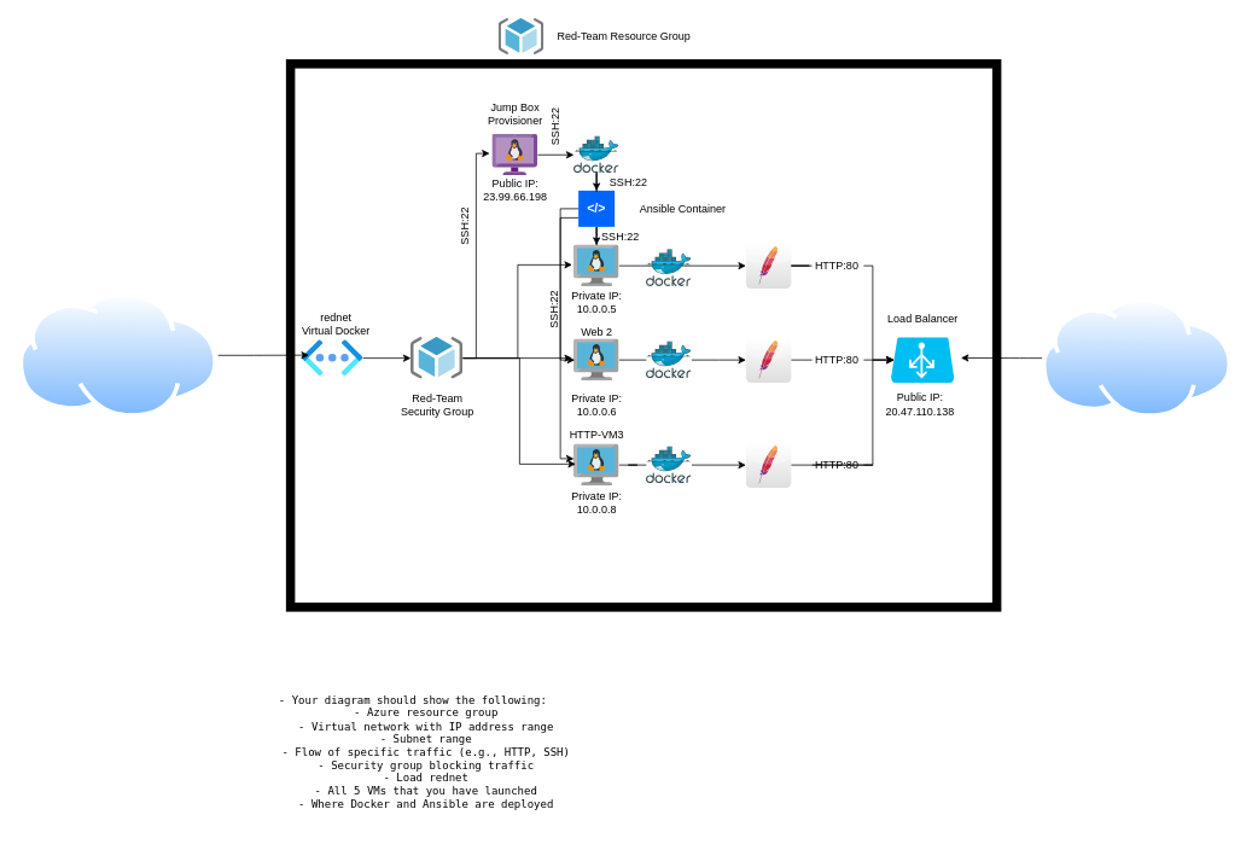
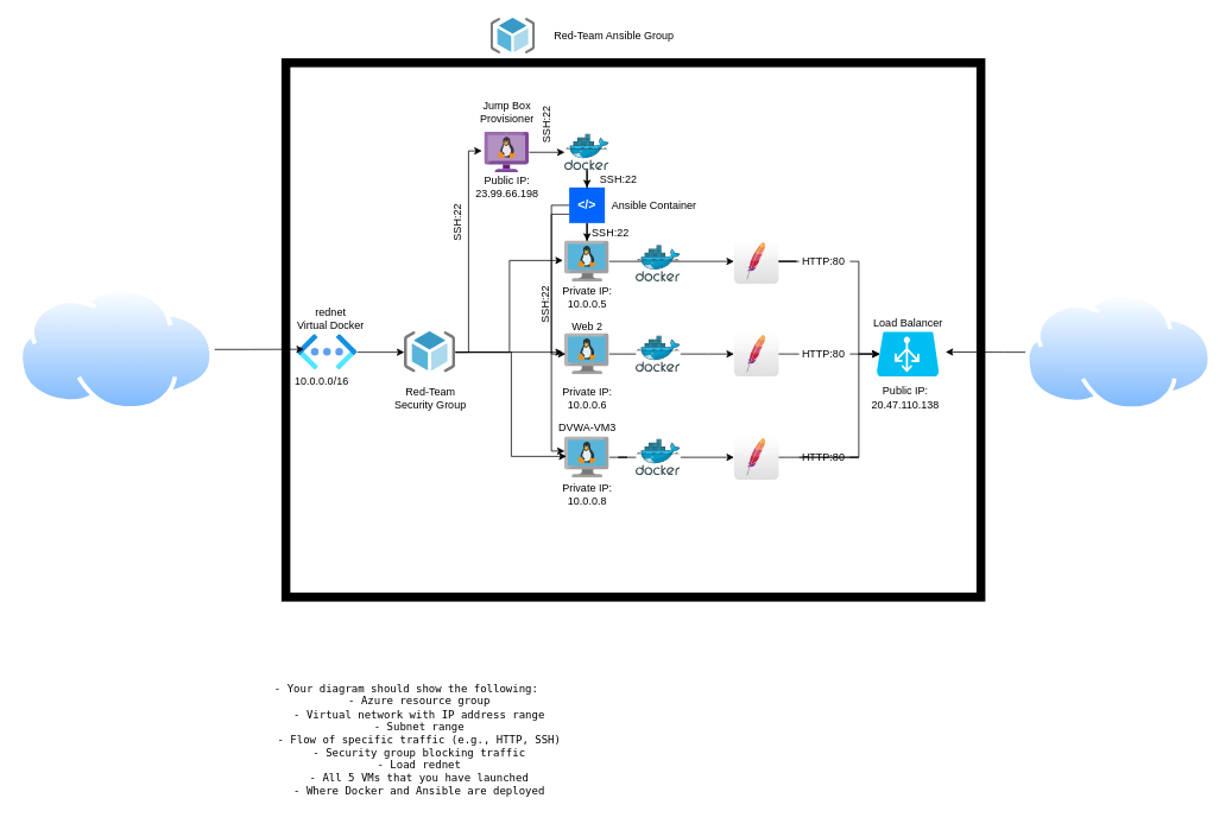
- <mxCell id="58" value="Red-Team Resource Group" style="text;html=1;align=center;verticalAlign=middle;resizable=0;points=[];autosize=1;strokeColor=none;fillColor=none;" vertex="1" parent="1"><mxGeometry x="608" y="30" width="160" height="20" as="geometry" /></mxCell>
+ <mxCell id="58" value="Red-Team Ansible Group" style="text;html=1;align=center;verticalAlign=middle;resizable=0;points=[];autosize=1;strokeColor=none;fillColor=none;" vertex="1" parent="1"><mxGeometry x="608" y="30" width="160" height="20" as="geometry" /></mxCell>
- <mxCell id="39" value="Ansible Container" style="text;html=1;align=center;verticalAlign=middle;resizable=0;points=[];autosize=1;strokeColor=none;fillColor=none;rounded=0;" parent="1" vertex="1"><mxGeometry x="698" y="220" width="110" height="20" as="geometry" /></mxCell>
+ <mxCell id="39" value="Ansible Container" style="text;html=1;align=center;verticalAlign=middle;resizable=0;points=[];autosize=1;strokeColor=none;fillColor=none;rounded=0;" parent="1" vertex="1"><mxGeometry x="678" y="220" width="110" height="20" as="geometry" /></mxCell>
- <mxCell id="34" value="Load Balancer" style="text;html=1;align=center;verticalAlign=middle;resizable=0;points=[];autosize=1;strokeColor=none;fillColor=none;rounded=0;" parent="1" vertex="1"><mxGeometry x="973" y="342" width="90" height="20" as="geometry" /></mxCell>
+ <mxCell id="34" value="Load Balancer" style="text;html=1;align=center;verticalAlign=middle;resizable=0;points=[];autosize=1;strokeColor=none;fillColor=none;rounded=0;" parent="1" vertex="1"><mxGeometry x="973" y="352" width="90" height="20" as="geometry" /></mxCell>
+ <mxCell id="51" value="10.0.0.0/16" style="text;html=1;align=center;verticalAlign=middle;resizable=0;points=[];autosize=1;strokeColor=none;fillColor=none;rounded=0;" vertex="1" parent="1"><mxGeometry x="320" y="418" width="80" height="20" as="geometry" /></mxCell>
- <mxCell id="31" value="HTTP-VM3" style="text;html=1;align=center;verticalAlign=middle;resizable=0;points=[];autosize=1;strokeColor=none;fillColor=none;rounded=0;" parent="1" vertex="1"><mxGeometry x="618" y="470" width="80" height="20" as="geometry" /></mxCell>
+ <mxCell id="31" value="DVWA-VM3" style="text;html=1;align=center;verticalAlign=middle;resizable=0;points=[];autosize=1;strokeColor=none;fillColor=none;rounded=0;" parent="1" vertex="1"><mxGeometry x="618" y="470" width="80" height="20" as="geometry" /></mxCell>
